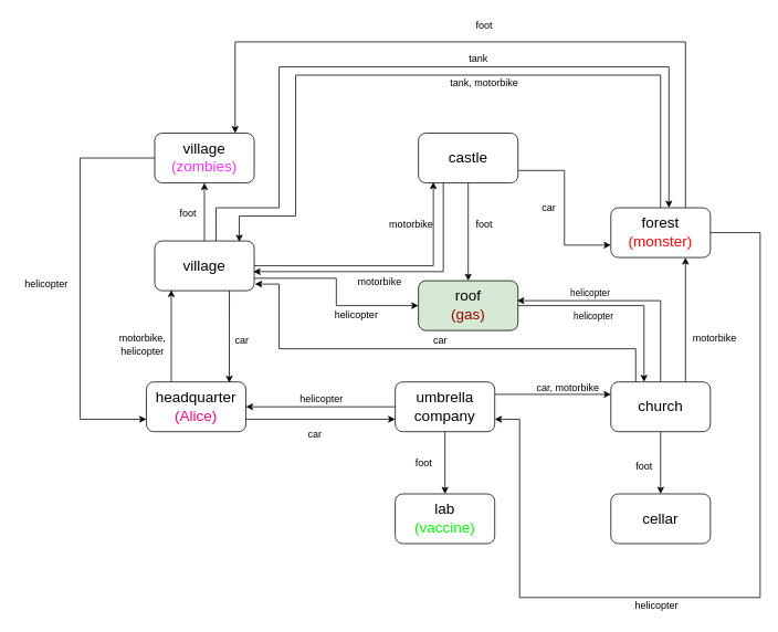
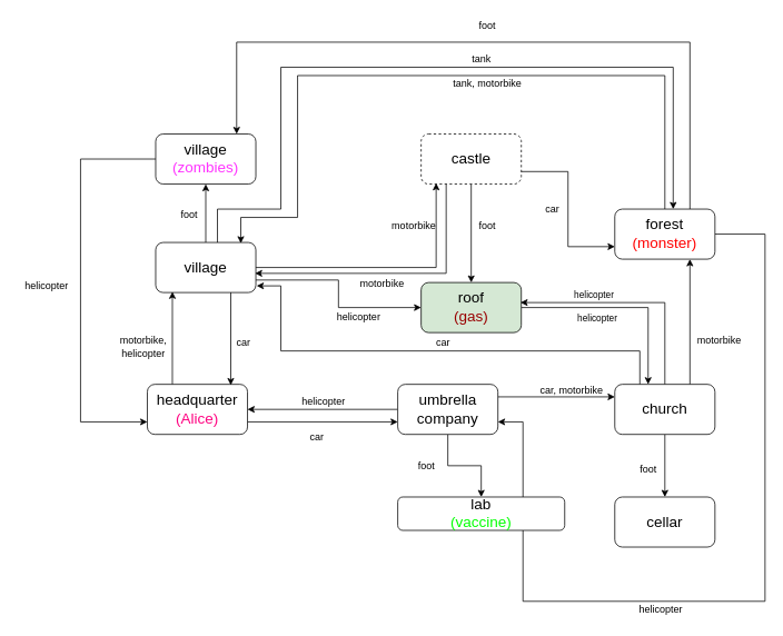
- <mxCell id="25" value="&lt;font style=&quot;font-size: 18px&quot;&gt;castle&lt;/font&gt;" style="rounded=1;whiteSpace=wrap;html=1;" parent="1" vertex="1"><mxGeometry x="504" y="160" width="120" height="60" as="geometry" /></mxCell>
+ <mxCell id="25" value="&lt;font style=&quot;font-size: 18px&quot;&gt;castle&lt;/font&gt;" style="rounded=1;whiteSpace=wrap;html=1;dashed=1;" parent="1" vertex="1"><mxGeometry x="504" y="160" width="120" height="60" as="geometry" /></mxCell>
- <mxCell id="34" value="&lt;font style=&quot;font-size: 18px&quot;&gt;lab&lt;br&gt;&lt;font color=&quot;#00ff00&quot;&gt;(vaccine)&lt;/font&gt;&lt;/font&gt;" style="rounded=1;whiteSpace=wrap;html=1;" parent="1" vertex="1"><mxGeometry x="476" y="595" width="120" height="60" as="geometry" /></mxCell>
+ <mxCell id="34" value="&lt;font style=&quot;font-size: 18px&quot;&gt;lab&lt;br&gt;&lt;font color=&quot;#00ff00&quot;&gt;(vaccine)&lt;/font&gt;&lt;/font&gt;" style="rounded=1;whiteSpace=wrap;html=1;" parent="1" vertex="1"><mxGeometry x="476" y="595" width="200" height="40" as="geometry" /></mxCell>
